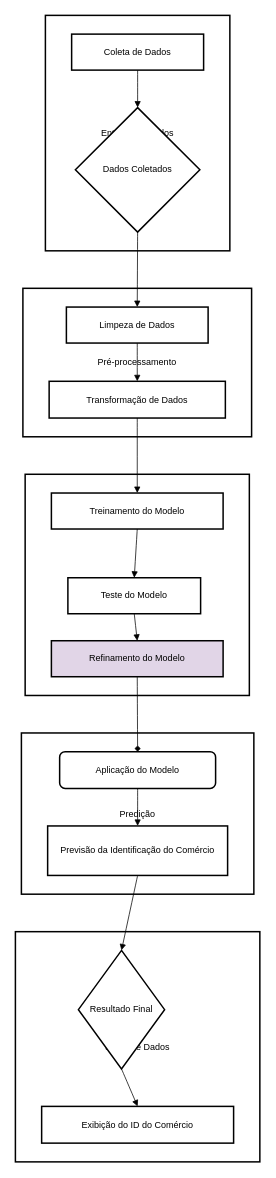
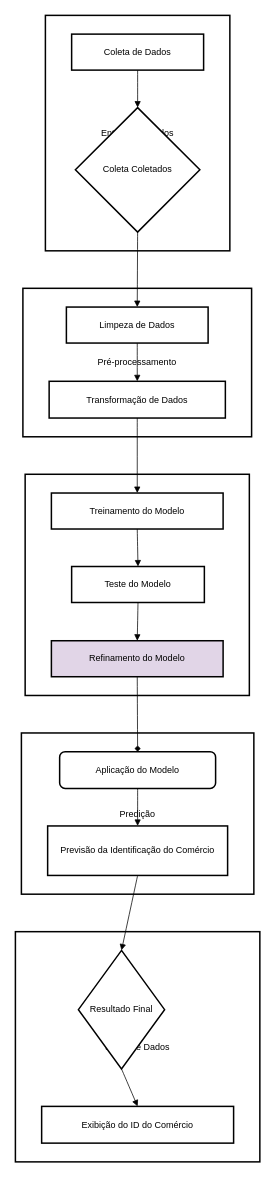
- <mxCell id="8" value="Dados Coletados" style="rhombus;strokeWidth=2;whiteSpace=wrap;" vertex="1" parent="1"><mxGeometry x="100" y="143" width="166" height="166" as="geometry" /></mxCell>
+ <mxCell id="8" value="Coleta Coletados" style="rhombus;strokeWidth=2;whiteSpace=wrap;" vertex="1" parent="1"><mxGeometry x="100" y="143" width="166" height="166" as="geometry" /></mxCell>
- <mxCell id="12" value="Teste do Modelo" style="whiteSpace=wrap;strokeWidth=2;" vertex="1" parent="1"><mxGeometry x="90" y="770" width="177" height="48" as="geometry" /></mxCell>
+ <mxCell id="12" value="Teste do Modelo" style="whiteSpace=wrap;strokeWidth=2;" vertex="1" parent="1"><mxGeometry x="95" y="755" width="177" height="48" as="geometry" /></mxCell>
